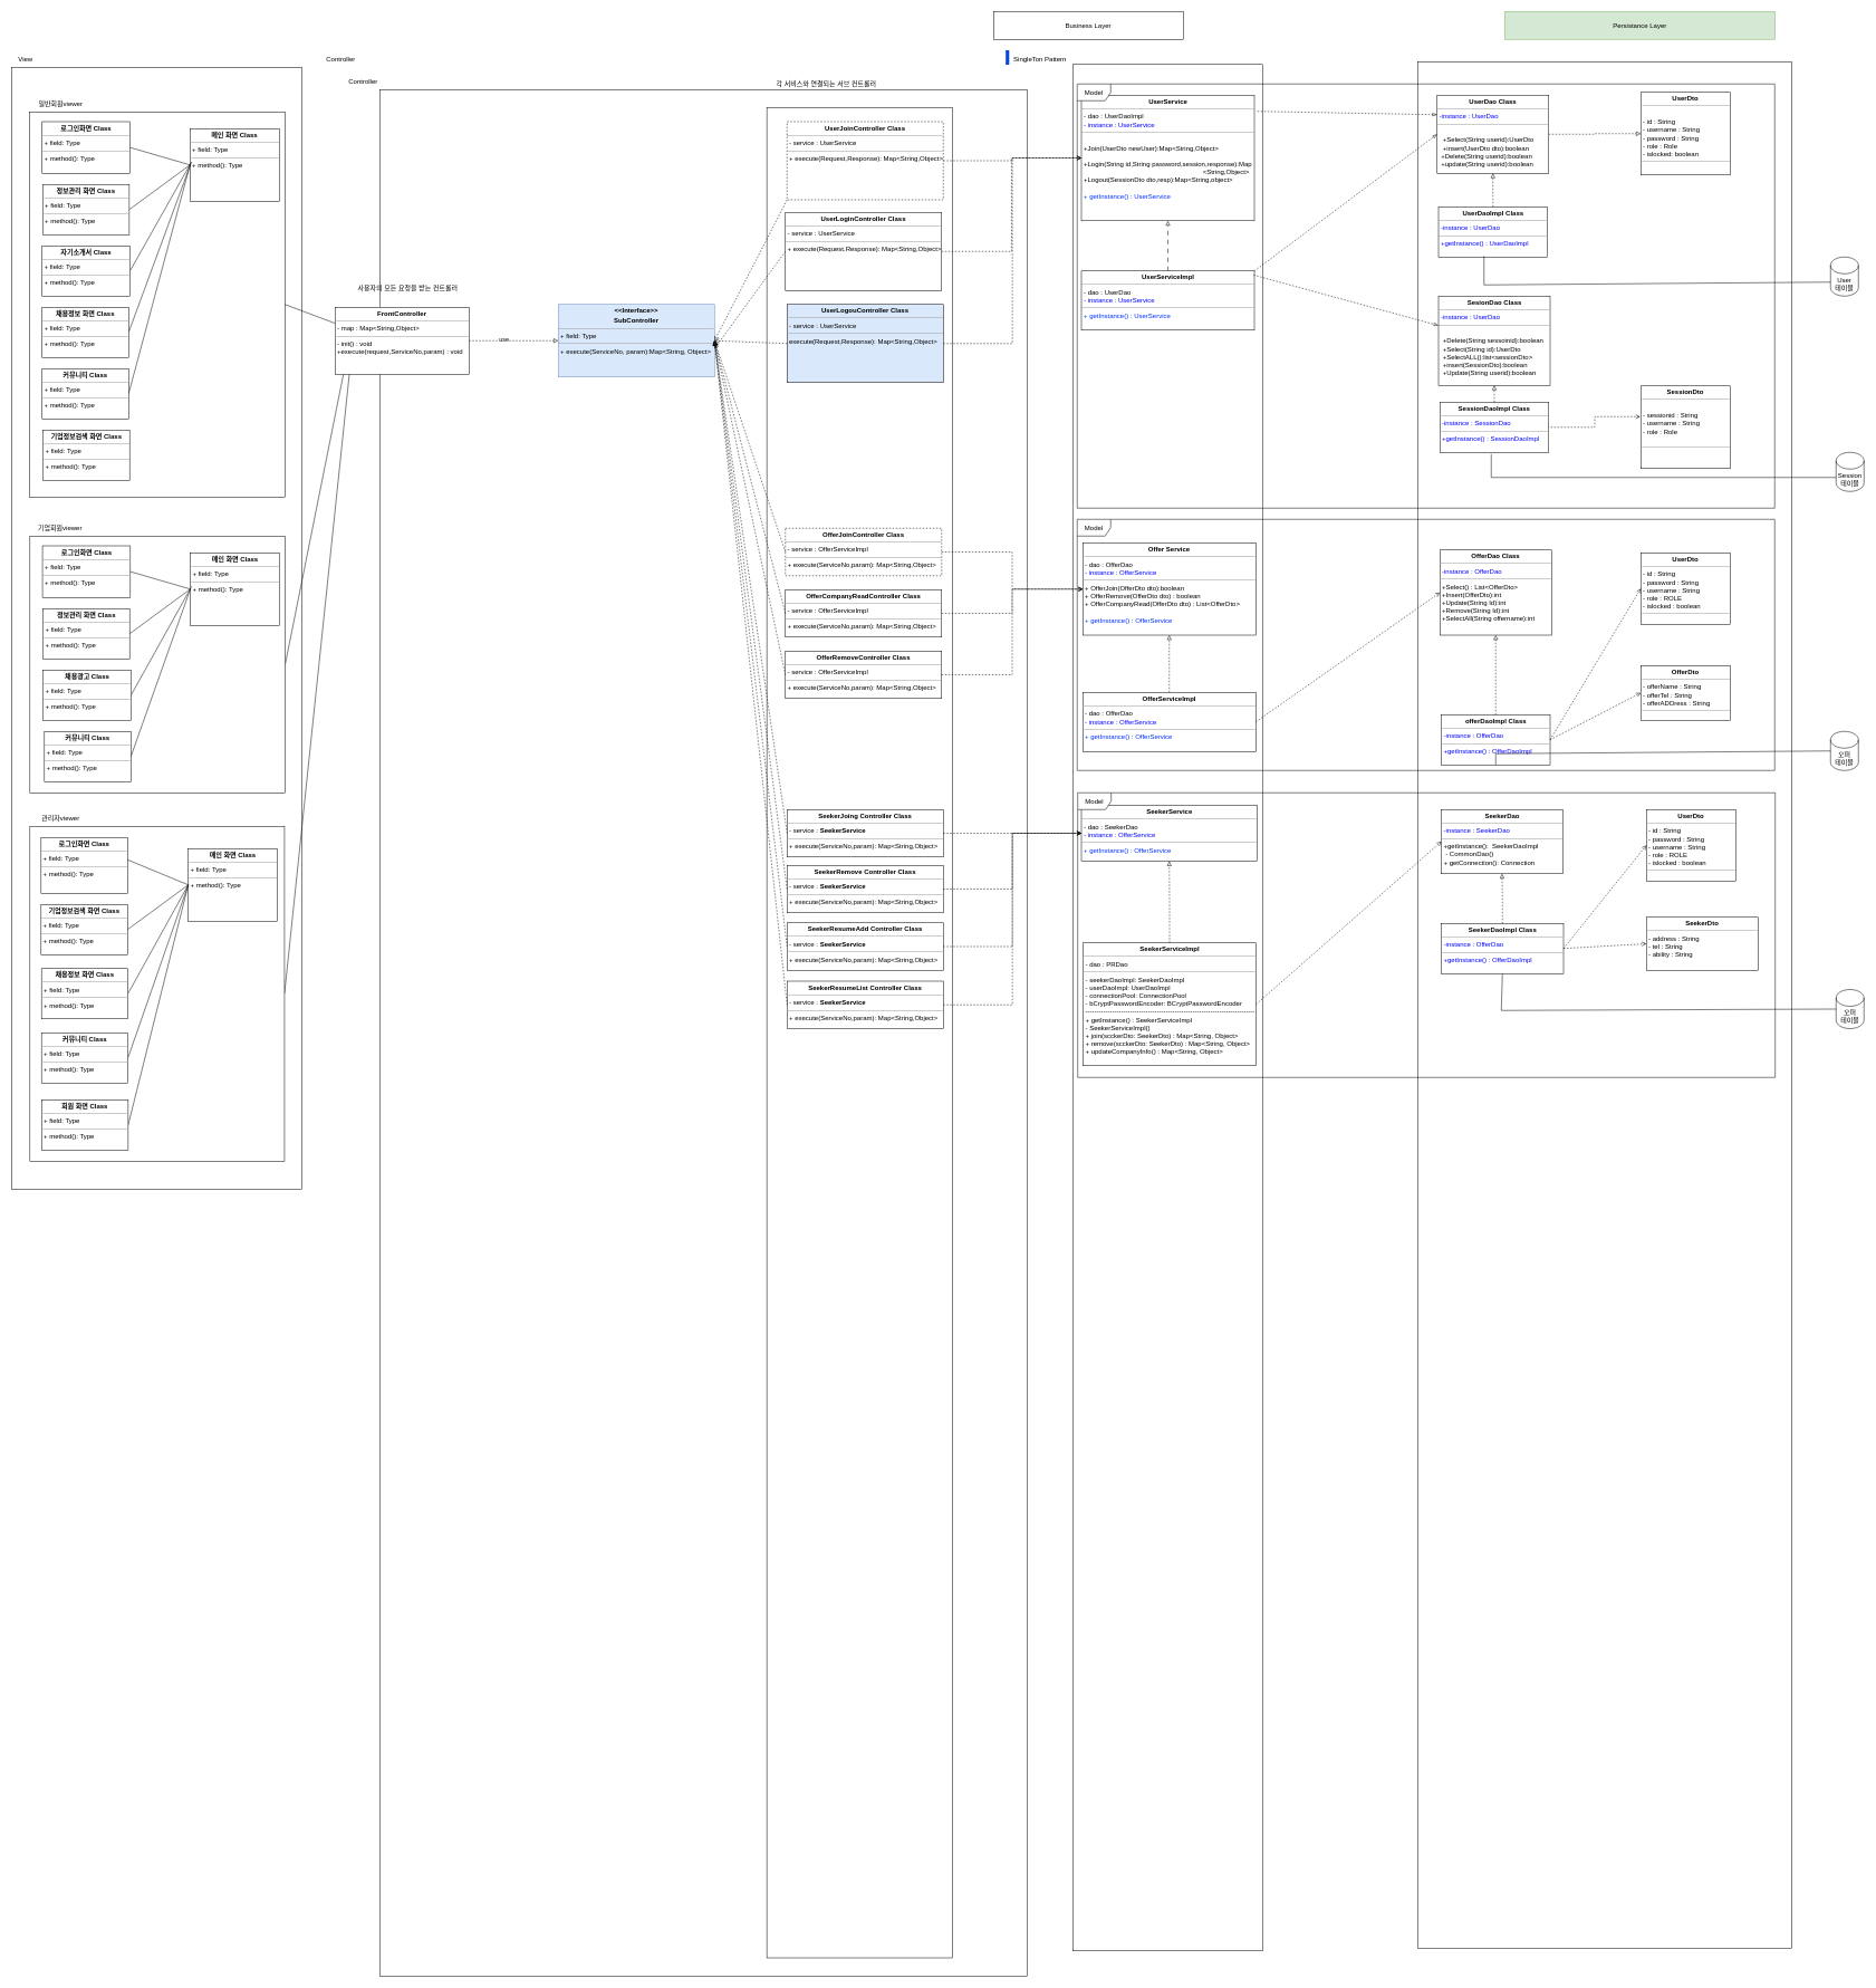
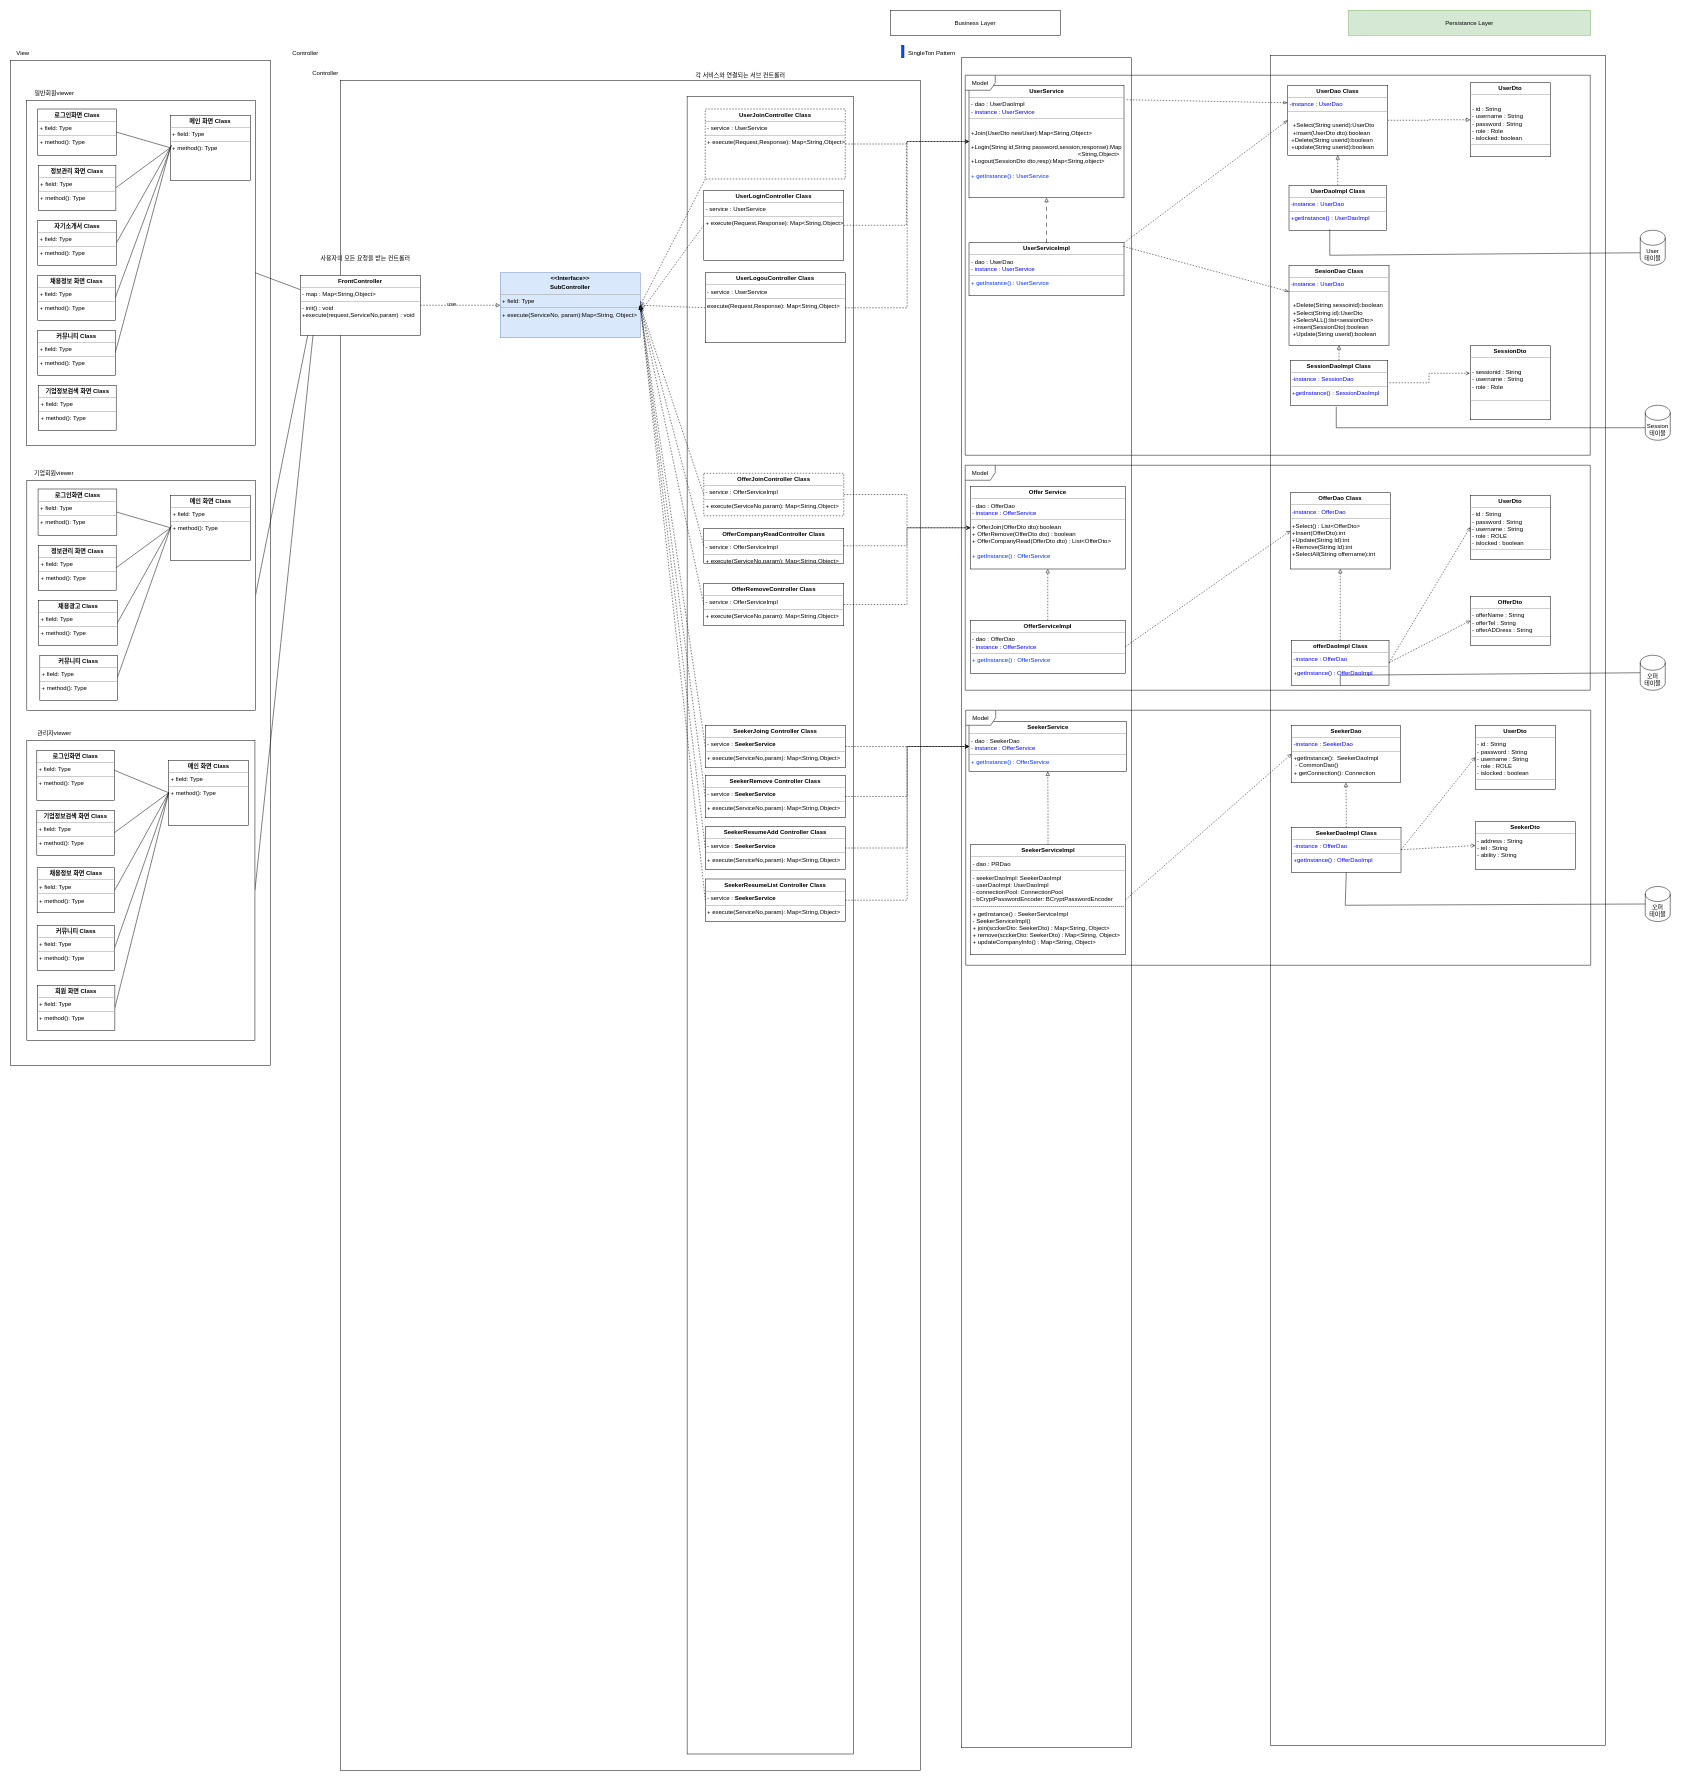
- <mxCell id="71" value="&lt;p style=&quot;margin:0px;margin-top:4px;text-align:center;&quot;&gt;&lt;b&gt;UserLogouController Class&lt;/b&gt;&lt;/p&gt;&lt;hr size=&quot;1&quot;&gt;&lt;p style=&quot;margin:0px;margin-left:4px;&quot;&gt;- service : UserService&lt;/p&gt;&lt;hr size=&quot;1&quot;&gt;&lt;p style=&quot;margin:0px;margin-left:4px;&quot;&gt;execute(Request,Response): Map&amp;lt;String,Object&amp;gt;&lt;br&gt;&lt;/p&gt;" style="verticalAlign=top;align=left;overflow=fill;fontSize=12;fontFamily=Helvetica;html=1;whiteSpace=wrap;fillColor=#dae8fc;" parent="1" vertex="1"><mxGeometry x="1410" y="545" width="280" height="140" as="geometry" /></mxCell>
+ <mxCell id="71" value="&lt;p style=&quot;margin:0px;margin-top:4px;text-align:center;&quot;&gt;&lt;b&gt;UserLogouController Class&lt;/b&gt;&lt;/p&gt;&lt;hr size=&quot;1&quot;&gt;&lt;p style=&quot;margin:0px;margin-left:4px;&quot;&gt;- service : UserService&lt;/p&gt;&lt;hr size=&quot;1&quot;&gt;&lt;p style=&quot;margin:0px;margin-left:4px;&quot;&gt;execute(Request,Response): Map&amp;lt;String,Object&amp;gt;&lt;br&gt;&lt;/p&gt;" style="verticalAlign=top;align=left;overflow=fill;fontSize=12;fontFamily=Helvetica;html=1;whiteSpace=wrap;" parent="1" vertex="1"><mxGeometry x="1410" y="545" width="280" height="140" as="geometry" /></mxCell>
- <mxCell id="90" value="&lt;p style=&quot;margin:0px;margin-top:4px;text-align:center;&quot;&gt;&lt;b&gt;OfferCompanyReadController Class&lt;/b&gt;&lt;/p&gt;&lt;hr size=&quot;1&quot;&gt;&lt;p style=&quot;margin:0px;margin-left:4px;&quot;&gt;- service : OfferServiceImpl&lt;/p&gt;&lt;hr size=&quot;1&quot;&gt;&lt;p style=&quot;margin:0px;margin-left:4px;&quot;&gt;+ execute(ServiceNo,param): Map&amp;lt;String,Object&amp;gt;&lt;/p&gt;" style="verticalAlign=top;align=left;overflow=fill;fontSize=12;fontFamily=Helvetica;html=1;whiteSpace=wrap;" parent="1" vertex="1"><mxGeometry x="1407" y="1056" width="280" height="85" as="geometry" /></mxCell>
+ <mxCell id="90" value="&lt;p style=&quot;margin:0px;margin-top:4px;text-align:center;&quot;&gt;&lt;b&gt;OfferCompanyReadController Class&lt;/b&gt;&lt;/p&gt;&lt;hr size=&quot;1&quot;&gt;&lt;p style=&quot;margin:0px;margin-left:4px;&quot;&gt;- service : OfferServiceImpl&lt;/p&gt;&lt;hr size=&quot;1&quot;&gt;&lt;p style=&quot;margin:0px;margin-left:4px;&quot;&gt;+ execute(ServiceNo,param): Map&amp;lt;String,Object&amp;gt;&lt;/p&gt;" style="verticalAlign=top;align=left;overflow=fill;fontSize=12;fontFamily=Helvetica;html=1;whiteSpace=wrap;" parent="1" vertex="1"><mxGeometry x="1407" y="1056" width="280" height="70" as="geometry" /></mxCell>
